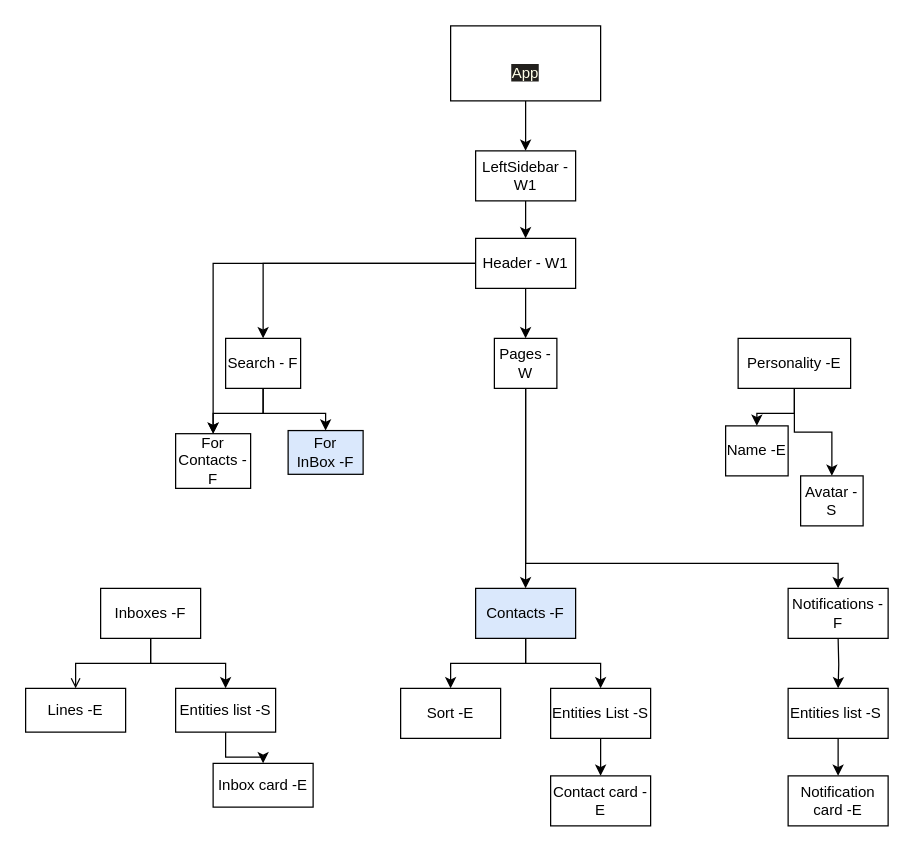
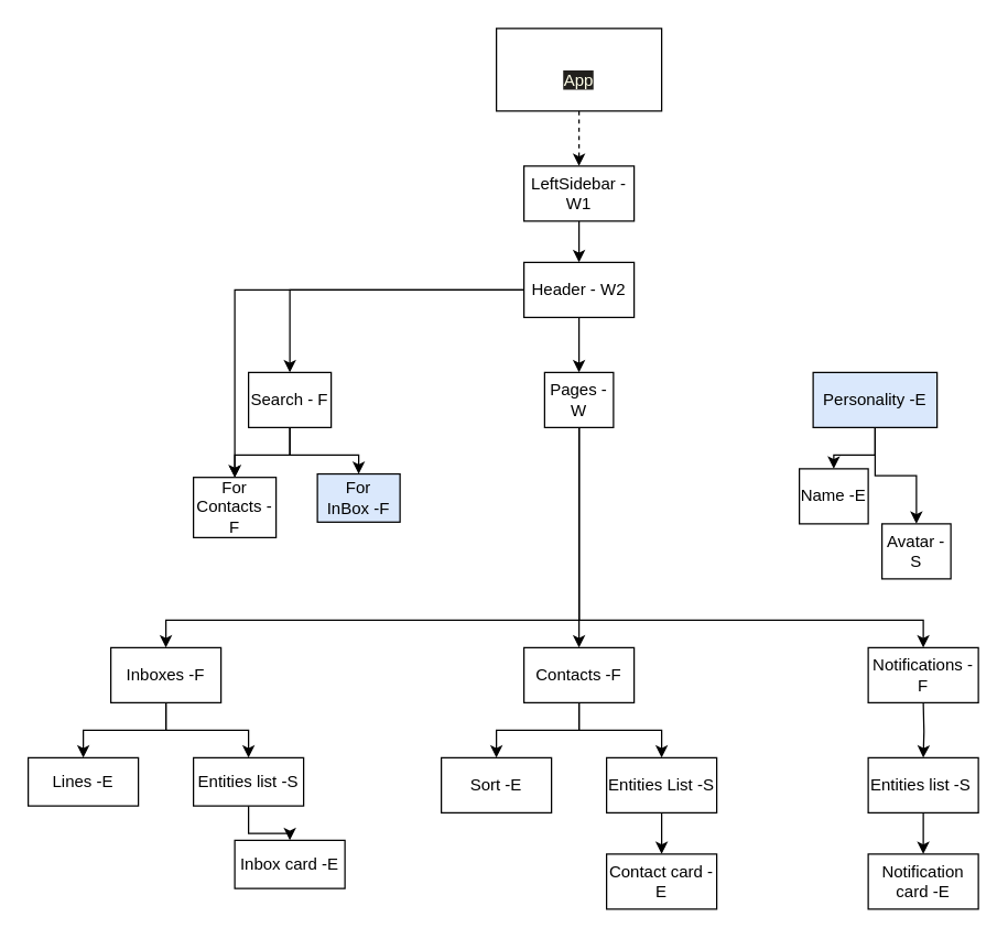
- <mxCell id="2" style="edgeStyle=orthogonalEdgeStyle;rounded=0;orthogonalLoop=1;jettySize=auto;html=1;entryX=0.5;entryY=0;entryDx=0;entryDy=0;" parent="1" source="3" target="5" edge="1"><mxGeometry relative="1" as="geometry" /></mxCell>
+ <mxCell id="2" style="edgeStyle=orthogonalEdgeStyle;rounded=0;orthogonalLoop=1;jettySize=auto;html=1;entryX=0.5;entryY=0;entryDx=0;entryDy=0;dashed=1;" parent="1" source="3" target="5" edge="1"><mxGeometry relative="1" as="geometry" /></mxCell>
- <mxCell id="9" value="Header - W1" style="rounded=0;whiteSpace=wrap;html=1;" parent="1" vertex="1"><mxGeometry x="380" y="190" width="80" height="40" as="geometry" /></mxCell>
+ <mxCell id="9" value="Header - W2" style="rounded=0;whiteSpace=wrap;html=1;" parent="1" vertex="1"><mxGeometry x="380" y="190" width="80" height="40" as="geometry" /></mxCell>
- <mxCell id="43" value="Personality -E" style="rounded=0;whiteSpace=wrap;html=1;" parent="1" vertex="1"><mxGeometry x="590" y="270" width="90" height="40" as="geometry" /></mxCell>
+ <mxCell id="43" value="Personality -E" style="rounded=0;whiteSpace=wrap;html=1;fillColor=#dae8fc;" parent="1" vertex="1"><mxGeometry x="590" y="270" width="90" height="40" as="geometry" /></mxCell>
+ <mxCell id="23" style="edgeStyle=orthogonalEdgeStyle;rounded=0;orthogonalLoop=1;jettySize=auto;html=1;entryX=0.5;entryY=0;entryDx=0;entryDy=0;" parent="1" source="24" target="27" edge="1"><mxGeometry relative="1" as="geometry"><Array as="points"><mxPoint x="420" y="450" /><mxPoint x="120" y="450" /></Array></mxGeometry></mxCell>
- <mxCell id="30" value="Contacts -F" style="rounded=0;whiteSpace=wrap;html=1;fillColor=#dae8fc;" parent="1" vertex="1"><mxGeometry x="380" y="470" width="80" height="40" as="geometry" /></mxCell>
+ <mxCell id="30" value="Contacts -F" style="rounded=0;whiteSpace=wrap;html=1;" parent="1" vertex="1"><mxGeometry x="380" y="470" width="80" height="40" as="geometry" /></mxCell>
- <mxCell id="25" style="edgeStyle=orthogonalEdgeStyle;rounded=0;orthogonalLoop=1;jettySize=auto;html=1;entryX=0.5;entryY=0;entryDx=0;entryDy=0;endArrow=open;" parent="1" source="27" target="32" edge="1"><mxGeometry relative="1" as="geometry" /></mxCell>
+ <mxCell id="25" style="edgeStyle=orthogonalEdgeStyle;rounded=0;orthogonalLoop=1;jettySize=auto;html=1;entryX=0.5;entryY=0;entryDx=0;entryDy=0;" parent="1" source="27" target="32" edge="1"><mxGeometry relative="1" as="geometry" /></mxCell>
